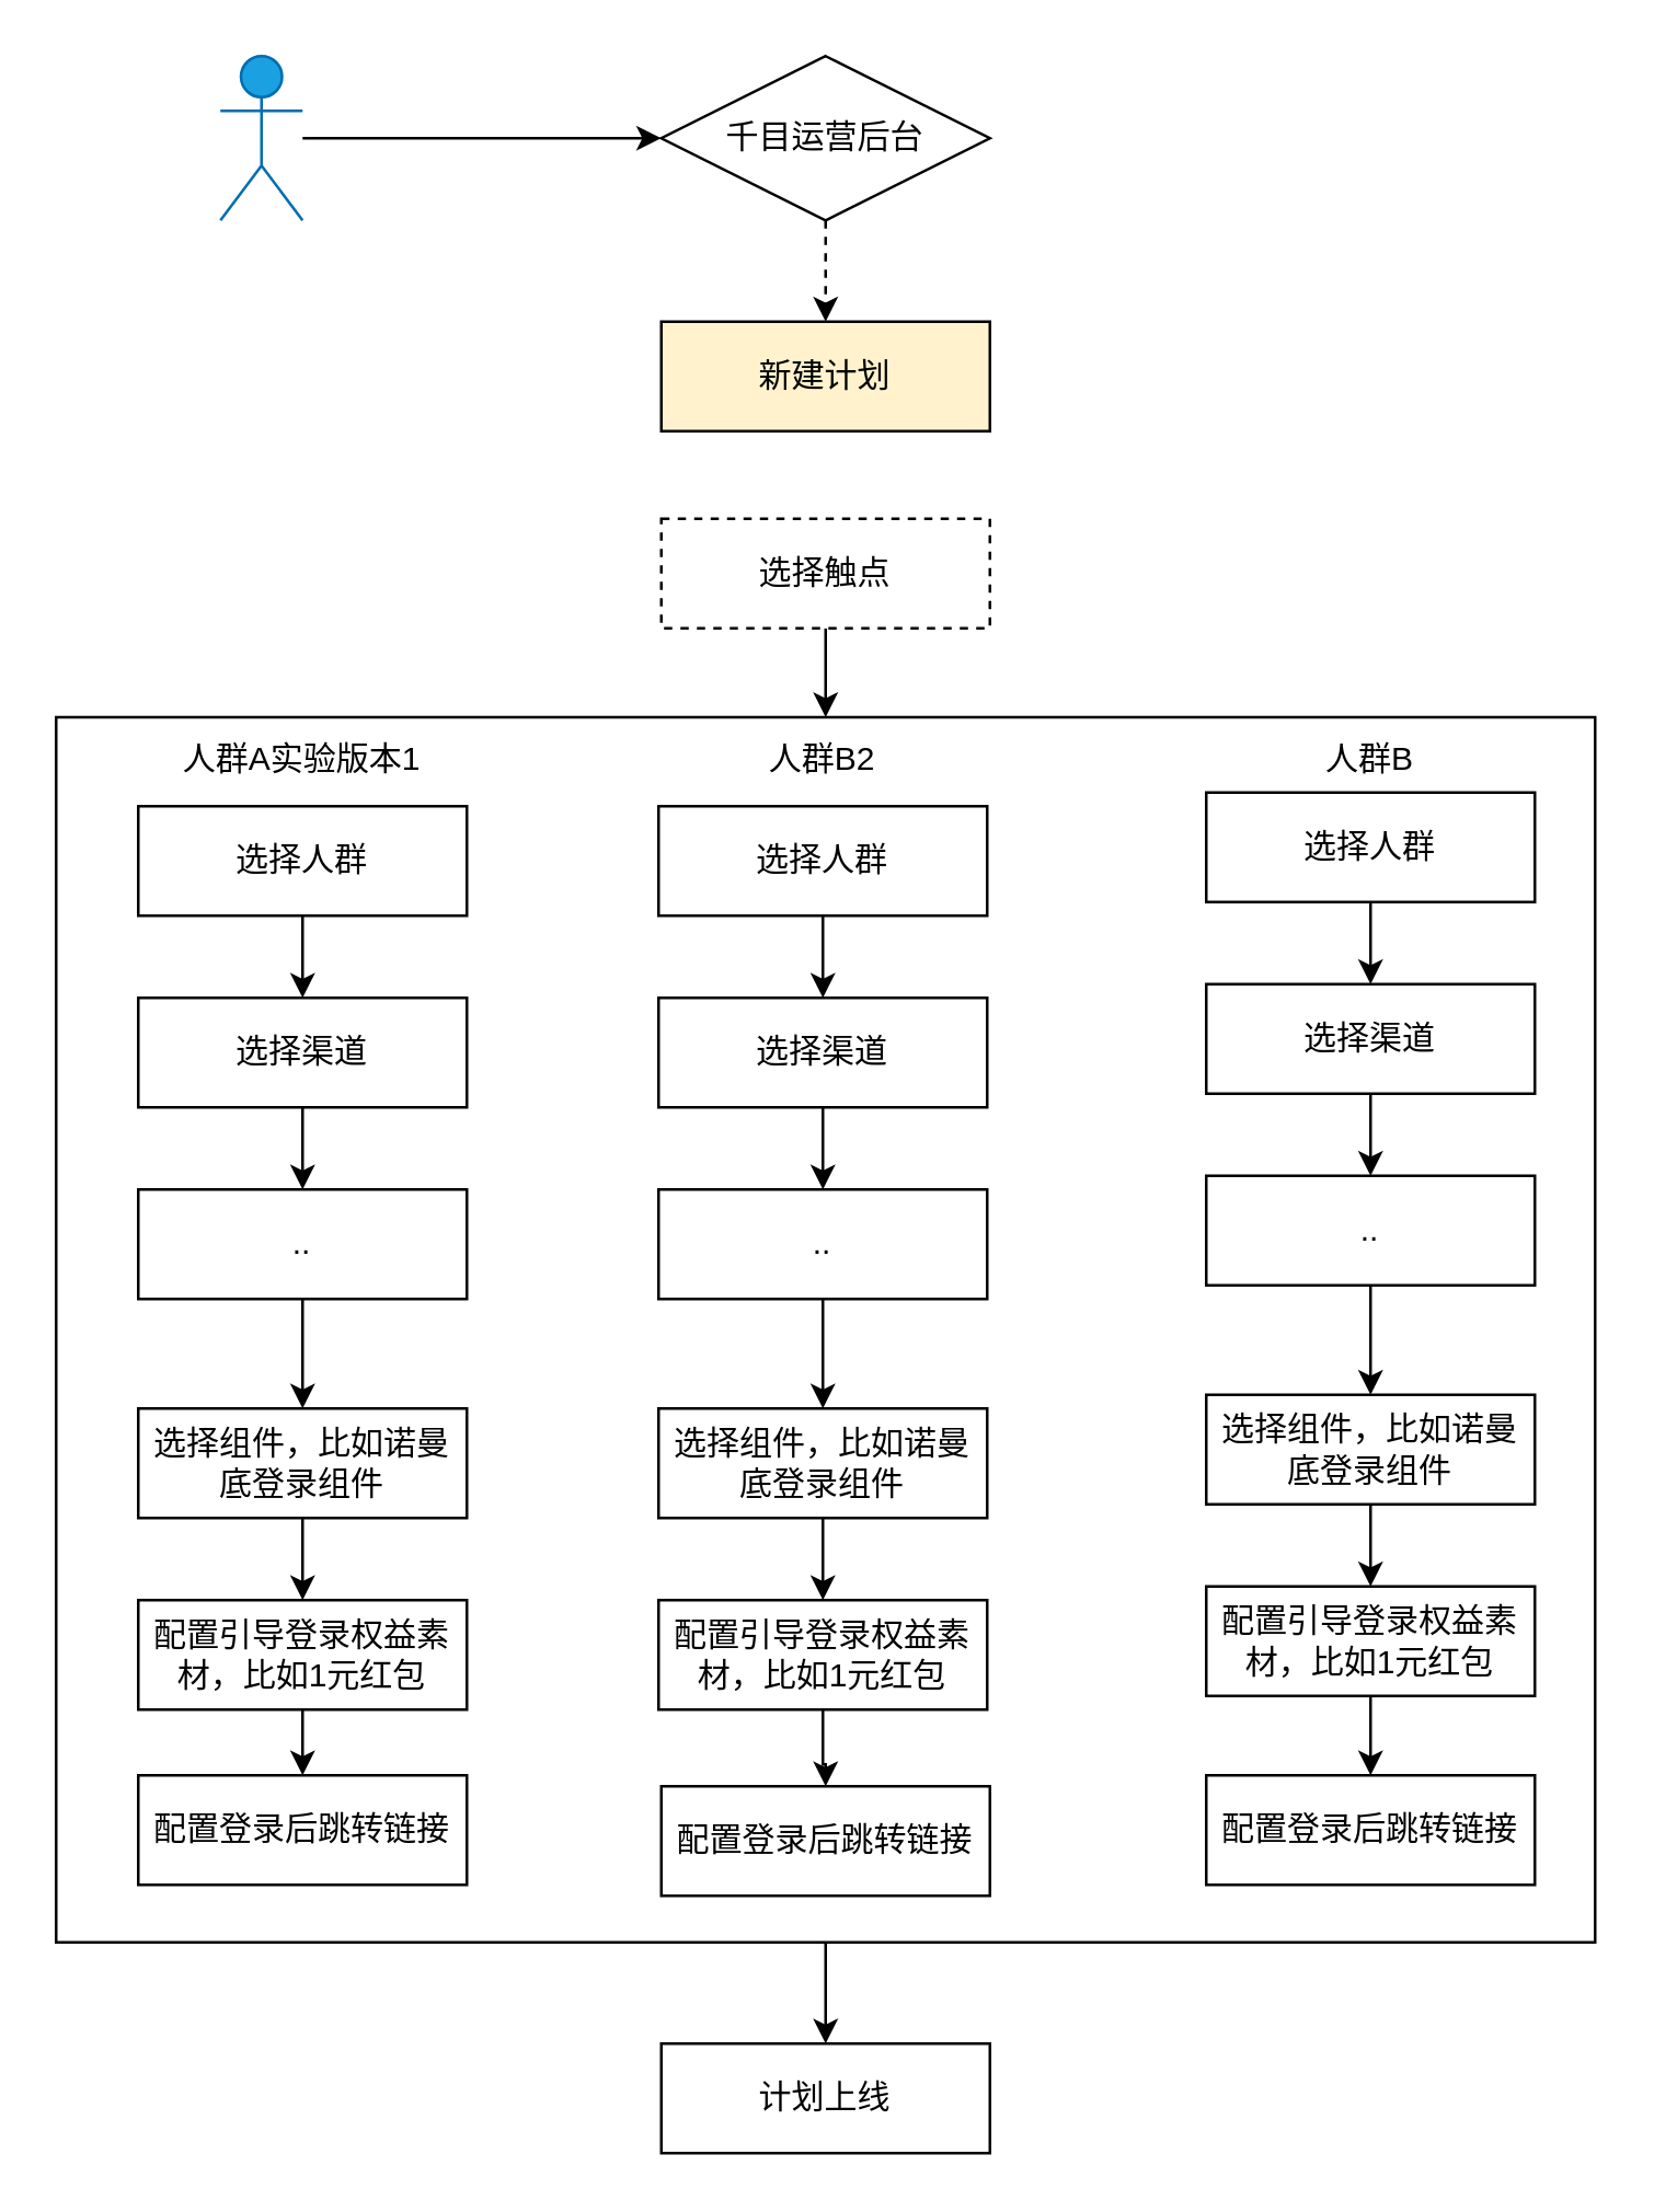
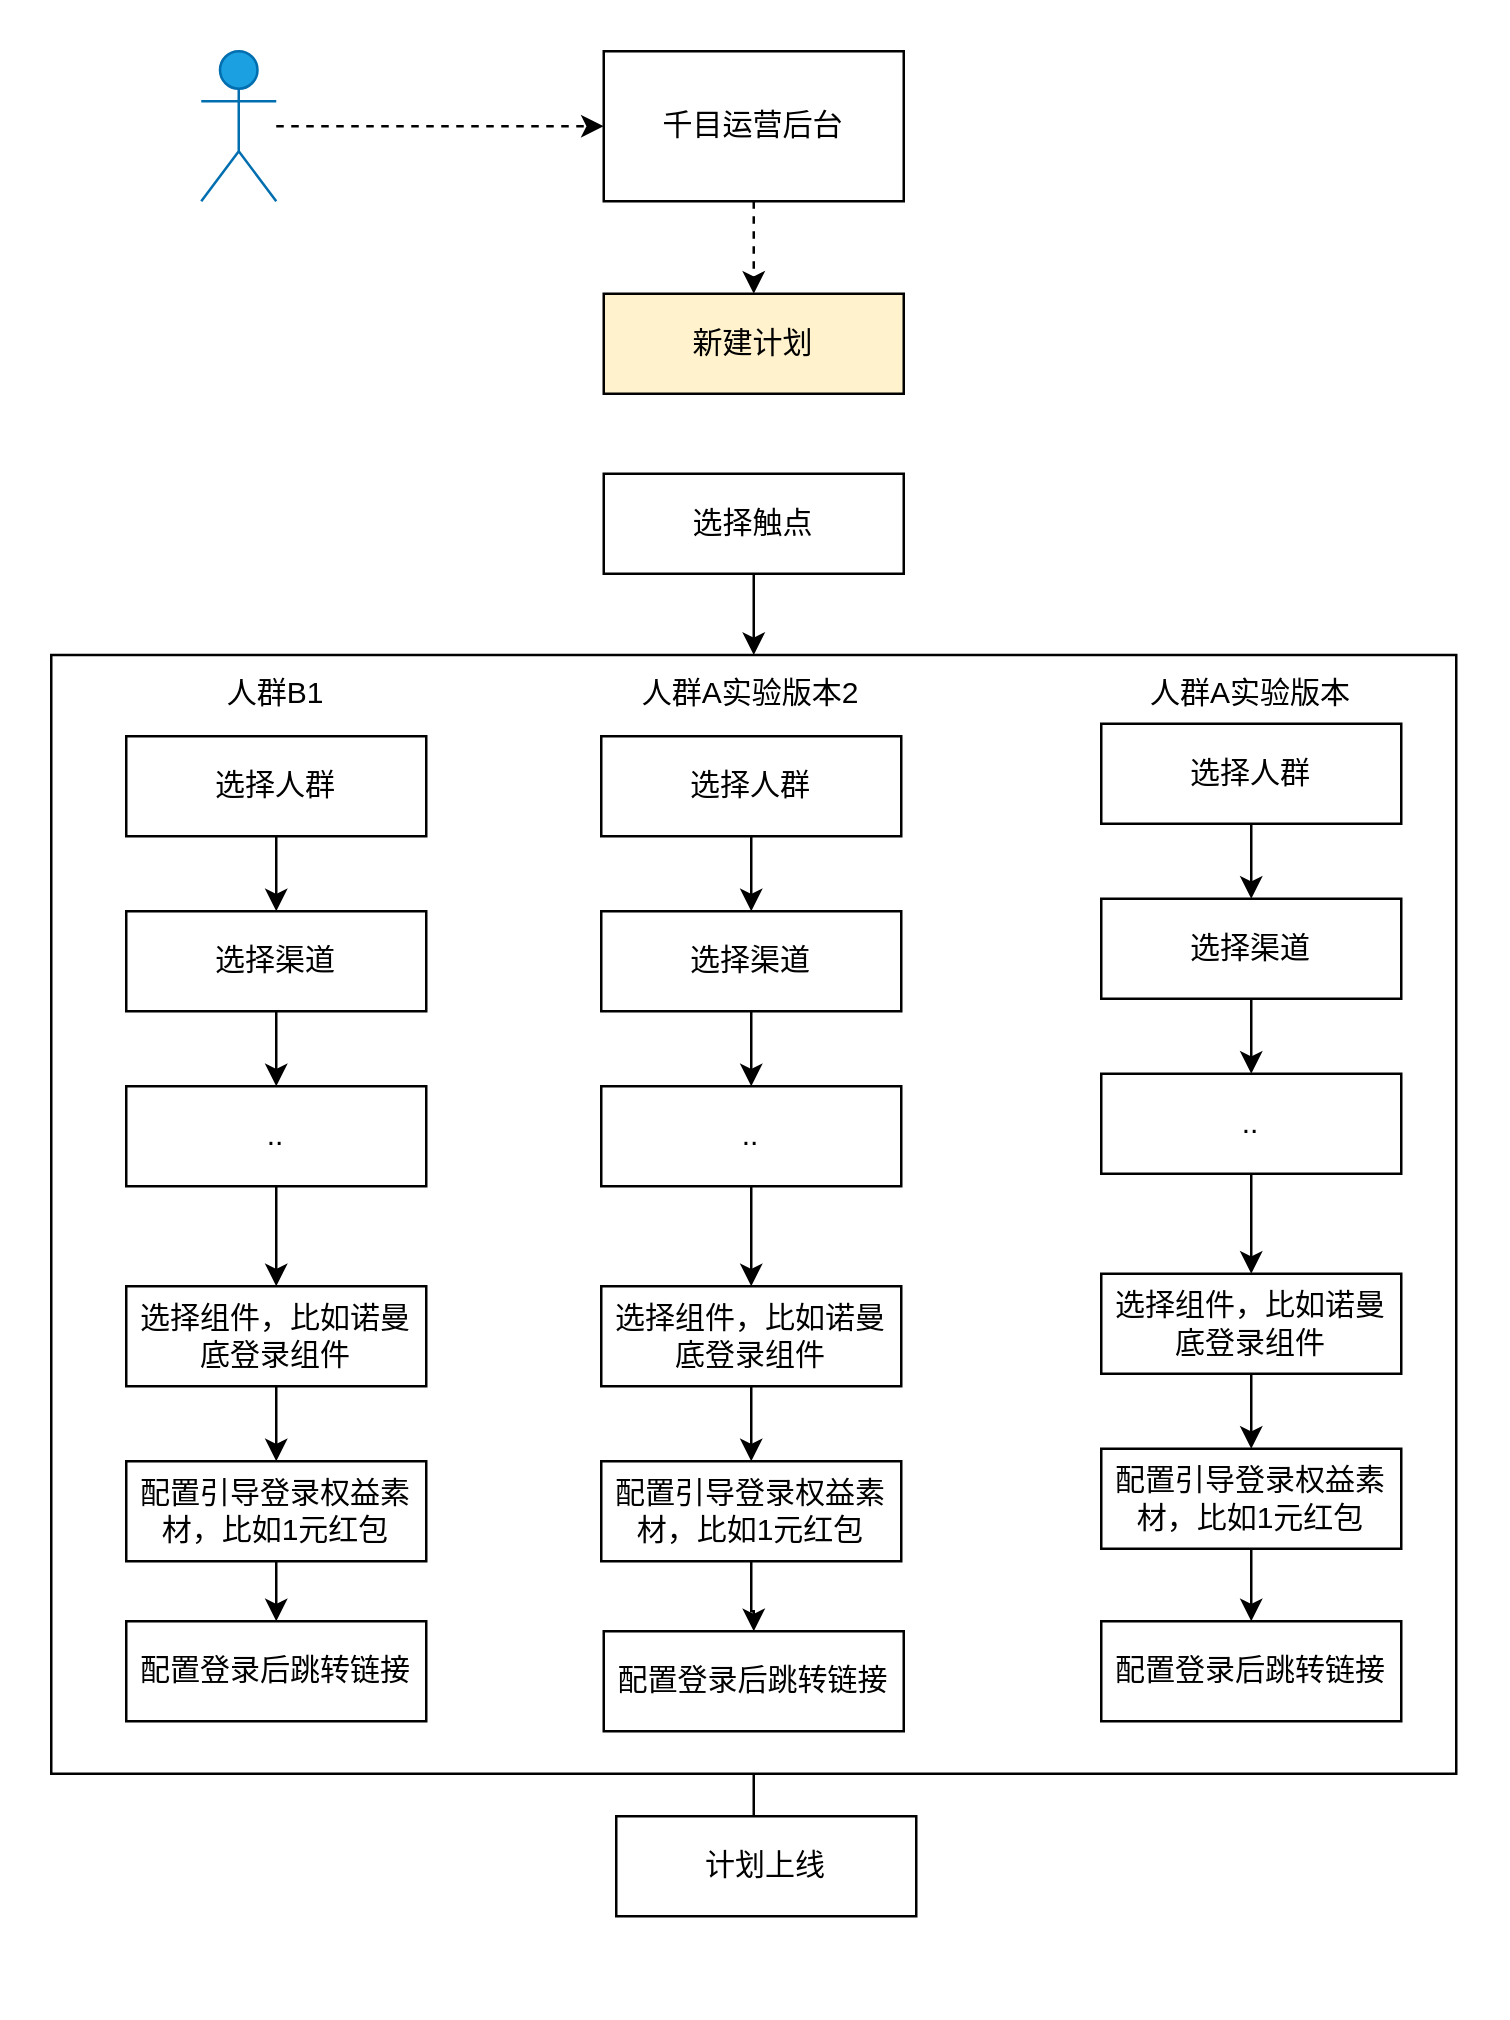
- <mxCell id="6" style="edgeStyle=orthogonalEdgeStyle;rounded=0;orthogonalLoop=1;jettySize=auto;html=1;" edge="1" parent="1" source="7" target="5"><mxGeometry relative="1" as="geometry" /></mxCell>
+ <mxCell id="6" style="edgeStyle=orthogonalEdgeStyle;rounded=0;orthogonalLoop=1;jettySize=auto;html=1;dashed=1;" edge="1" parent="1" source="7" target="5"><mxGeometry relative="1" as="geometry" /></mxCell>
- <mxCell id="5" value="千目运营后台" style="rhombus;whiteSpace=wrap;html=1;" vertex="1" parent="1"><mxGeometry x="241" y="20" width="120" height="60" as="geometry" /></mxCell>
+ <mxCell id="5" value="千目运营后台" style="rounded=0;whiteSpace=wrap;html=1;" vertex="1" parent="1"><mxGeometry x="241" y="20" width="120" height="60" as="geometry" /></mxCell>
- <mxCell id="10" value="选择触点" style="rounded=0;whiteSpace=wrap;html=1;dashed=1;" vertex="1" parent="1"><mxGeometry x="241" y="189" width="120" height="40" as="geometry" /></mxCell>
+ <mxCell id="10" value="选择触点" style="rounded=0;whiteSpace=wrap;html=1;" vertex="1" parent="1"><mxGeometry x="241" y="189" width="120" height="40" as="geometry" /></mxCell>
- <mxCell id="42" value="人群A实验版本1" style="text;html=1;strokeColor=none;fillColor=none;align=center;verticalAlign=middle;whiteSpace=wrap;rounded=0;" vertex="1" parent="1"><mxGeometry x="60" y="259" width="100" height="35" as="geometry" /></mxCell>
+ <mxCell id="42" value="人群B1" style="text;html=1;strokeColor=none;fillColor=none;align=center;verticalAlign=middle;whiteSpace=wrap;rounded=0;" vertex="1" parent="1"><mxGeometry x="60" y="259" width="100" height="35" as="geometry" /></mxCell>
- <mxCell id="43" value="人群B2" style="text;html=1;strokeColor=none;fillColor=none;align=center;verticalAlign=middle;whiteSpace=wrap;rounded=0;" vertex="1" parent="1"><mxGeometry x="250" y="259" width="100" height="35" as="geometry" /></mxCell>
+ <mxCell id="43" value="人群A实验版本2" style="text;html=1;strokeColor=none;fillColor=none;align=center;verticalAlign=middle;whiteSpace=wrap;rounded=0;" vertex="1" parent="1"><mxGeometry x="250" y="259" width="100" height="35" as="geometry" /></mxCell>
- <mxCell id="44" value="人群B" style="text;html=1;strokeColor=none;fillColor=none;align=center;verticalAlign=middle;whiteSpace=wrap;rounded=0;" vertex="1" parent="1"><mxGeometry x="450" y="259" width="100" height="35" as="geometry" /></mxCell>
+ <mxCell id="44" value="人群A实验版本" style="text;html=1;strokeColor=none;fillColor=none;align=center;verticalAlign=middle;whiteSpace=wrap;rounded=0;" vertex="1" parent="1"><mxGeometry x="450" y="259" width="100" height="35" as="geometry" /></mxCell>
- <mxCell id="21" value="计划上线" style="rounded=0;whiteSpace=wrap;html=1;" vertex="1" parent="1"><mxGeometry x="241" y="746" width="120" height="40" as="geometry" /></mxCell>
+ <mxCell id="21" value="计划上线" style="rounded=0;whiteSpace=wrap;html=1;" vertex="1" parent="1"><mxGeometry x="246" y="726" width="120" height="40" as="geometry" /></mxCell>
